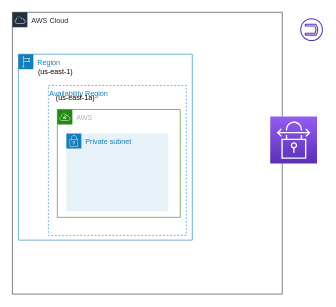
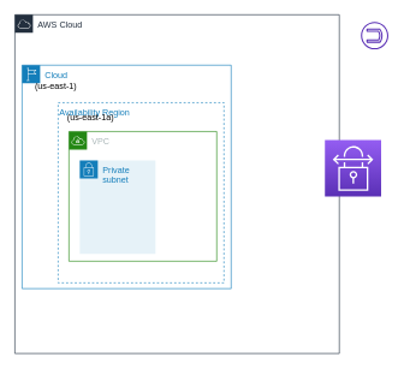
- <mxCell id="3" value="Region" style="points=[[0,0],[0.25,0],[0.5,0],[0.75,0],[1,0],[1,0.25],[1,0.5],[1,0.75],[1,1],[0.75,1],[0.5,1],[0.25,1],[0,1],[0,0.75],[0,0.5],[0,0.25]];outlineConnect=0;gradientColor=none;html=1;whiteSpace=wrap;fontSize=12;fontStyle=0;shape=mxgraph.aws4.group;grIcon=mxgraph.aws4.group_region;strokeColor=#147EBA;fillColor=none;verticalAlign=top;align=left;spacingLeft=30;fontColor=#147EBA;dashed=0;" vertex="1" parent="1"><mxGeometry x="30" y="90" width="290" height="310" as="geometry" /></mxCell>
+ <mxCell id="3" value="Cloud" style="points=[[0,0],[0.25,0],[0.5,0],[0.75,0],[1,0],[1,0.25],[1,0.5],[1,0.75],[1,1],[0.75,1],[0.5,1],[0.25,1],[0,1],[0,0.75],[0,0.5],[0,0.25]];outlineConnect=0;gradientColor=none;html=1;whiteSpace=wrap;fontSize=12;fontStyle=0;shape=mxgraph.aws4.group;grIcon=mxgraph.aws4.group_region;strokeColor=#147EBA;fillColor=none;verticalAlign=top;align=left;spacingLeft=30;fontColor=#147EBA;dashed=0;" vertex="1" parent="1"><mxGeometry x="30" y="90" width="290" height="310" as="geometry" /></mxCell>
- <mxCell id="7" value="(us-east-1)" style="text;html=1;resizable=0;points=[];autosize=1;align=left;verticalAlign=top;spacingTop=-4;" vertex="1" parent="1"><mxGeometry x="61" y="110" width="70" height="20" as="geometry" /></mxCell>
+ <mxCell id="7" value="(us-east-1)" style="text;html=1;resizable=0;points=[];autosize=1;align=left;verticalAlign=top;spacingTop=-4;" vertex="1" parent="1"><mxGeometry x="46" y="110" width="70" height="20" as="geometry" /></mxCell>
- <mxCell id="5" value="AWS" style="points=[[0,0],[0.25,0],[0.5,0],[0.75,0],[1,0],[1,0.25],[1,0.5],[1,0.75],[1,1],[0.75,1],[0.5,1],[0.25,1],[0,1],[0,0.75],[0,0.5],[0,0.25]];outlineConnect=0;gradientColor=none;html=1;whiteSpace=wrap;fontSize=12;fontStyle=0;shape=mxgraph.aws4.group;grIcon=mxgraph.aws4.group_vpc;strokeColor=#248814;fillColor=none;verticalAlign=top;align=left;spacingLeft=30;fontColor=#AAB7B8;dashed=0;" vertex="1" parent="1"><mxGeometry x="95" y="182" width="205" height="180" as="geometry" /></mxCell>
+ <mxCell id="5" value="VPC" style="points=[[0,0],[0.25,0],[0.5,0],[0.75,0],[1,0],[1,0.25],[1,0.5],[1,0.75],[1,1],[0.75,1],[0.5,1],[0.25,1],[0,1],[0,0.75],[0,0.5],[0,0.25]];outlineConnect=0;gradientColor=none;html=1;whiteSpace=wrap;fontSize=12;fontStyle=0;shape=mxgraph.aws4.group;grIcon=mxgraph.aws4.group_vpc;strokeColor=#248814;fillColor=none;verticalAlign=top;align=left;spacingLeft=30;fontColor=#AAB7B8;dashed=0;" vertex="1" parent="1"><mxGeometry x="95" y="182" width="205" height="180" as="geometry" /></mxCell>
- <mxCell id="6" value="Private subnet" style="points=[[0,0],[0.25,0],[0.5,0],[0.75,0],[1,0],[1,0.25],[1,0.5],[1,0.75],[1,1],[0.75,1],[0.5,1],[0.25,1],[0,1],[0,0.75],[0,0.5],[0,0.25]];outlineConnect=0;gradientColor=none;html=1;whiteSpace=wrap;fontSize=12;fontStyle=0;shape=mxgraph.aws4.group;grIcon=mxgraph.aws4.group_security_group;grStroke=0;strokeColor=#147EBA;fillColor=#E6F2F8;verticalAlign=top;align=left;spacingLeft=30;fontColor=#147EBA;dashed=0;" vertex="1" parent="1"><mxGeometry x="110" y="222" width="170" height="130" as="geometry" /></mxCell>
+ <mxCell id="6" value="Private subnet" style="points=[[0,0],[0.25,0],[0.5,0],[0.75,0],[1,0],[1,0.25],[1,0.5],[1,0.75],[1,1],[0.75,1],[0.5,1],[0.25,1],[0,1],[0,0.75],[0,0.5],[0,0.25]];outlineConnect=0;gradientColor=none;html=1;whiteSpace=wrap;fontSize=12;fontStyle=0;shape=mxgraph.aws4.group;grIcon=mxgraph.aws4.group_security_group;grStroke=0;strokeColor=#147EBA;fillColor=#E6F2F8;verticalAlign=top;align=left;spacingLeft=30;fontColor=#147EBA;dashed=0;" vertex="1" parent="1"><mxGeometry x="110" y="222" width="105" height="130" as="geometry" /></mxCell>
